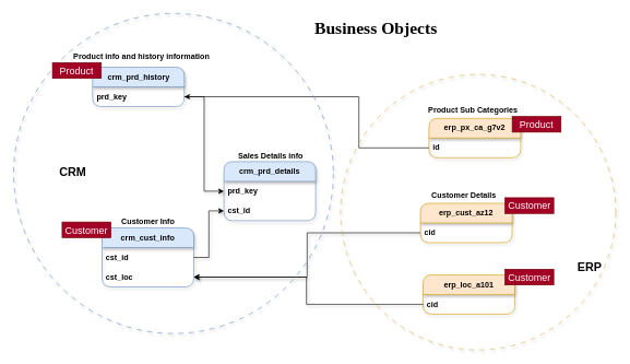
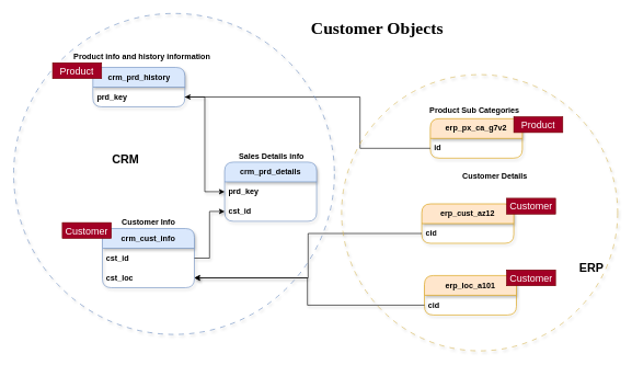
- <mxCell id="30" value="&lt;span&gt;&lt;font style=&quot;font-size: 26px;&quot; face=&quot;Times New Roman&quot;&gt;Business Objects&amp;nbsp;&lt;/font&gt;&lt;/span&gt;" style="text;html=1;align=center;verticalAlign=middle;resizable=0;points=[];autosize=1;strokeColor=none;fillColor=none;fontStyle=1" parent="1" vertex="1"><mxGeometry x="474" y="20" width="203" height="43" as="geometry" /></mxCell>
+ <mxCell id="30" value="&lt;span&gt;&lt;font style=&quot;font-size: 26px;&quot; face=&quot;Times New Roman&quot;&gt;Customer Objects&amp;nbsp;&lt;/font&gt;&lt;/span&gt;" style="text;html=1;align=center;verticalAlign=middle;resizable=0;points=[];autosize=1;strokeColor=none;fillColor=none;fontStyle=1" parent="1" vertex="1"><mxGeometry x="474" y="20" width="203" height="43" as="geometry" /></mxCell>
- <mxCell id="29" value="&lt;span&gt;&lt;font style=&quot;font-size: 18px;&quot;&gt;CRM&lt;/font&gt;&lt;/span&gt;" style="text;html=1;align=center;verticalAlign=middle;resizable=0;points=[];autosize=1;strokeColor=none;fillColor=none;fontStyle=1" parent="1" vertex="1"><mxGeometry x="80" y="246" width="59" height="34" as="geometry" /></mxCell>
+ <mxCell id="29" value="&lt;span&gt;&lt;font style=&quot;font-size: 18px;&quot;&gt;CRM&lt;/font&gt;&lt;/span&gt;" style="text;html=1;align=center;verticalAlign=middle;resizable=0;points=[];autosize=1;strokeColor=none;fillColor=none;fontStyle=1" parent="1" vertex="1"><mxGeometry x="160" y="226" width="59" height="34" as="geometry" /></mxCell>
- <mxCell id="15" value="Customer Details" style="text;html=1;align=center;verticalAlign=middle;resizable=0;points=[];autosize=1;strokeColor=none;fillColor=none;shadow=1;swimlaneLine=1;fontStyle=1" parent="1" vertex="1"><mxGeometry x="652" y="283.5" width="110" height="26" as="geometry" /></mxCell>
+ <mxCell id="15" value="Customer Details" style="text;html=1;align=center;verticalAlign=middle;resizable=0;points=[];autosize=1;strokeColor=none;fillColor=none;shadow=1;swimlaneLine=1;fontStyle=1" parent="1" vertex="1"><mxGeometry x="697" y="253.5" width="110" height="26" as="geometry" /></mxCell>
